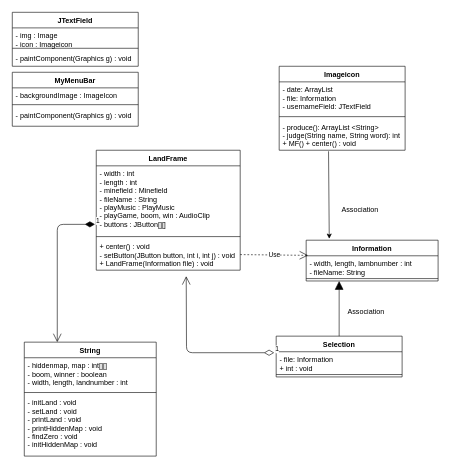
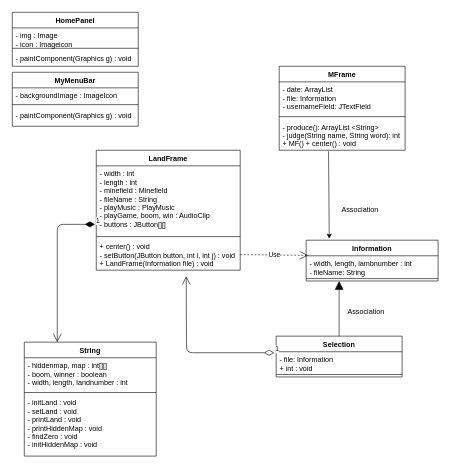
- <mxCell id="20" value="JTextField&#10;" style="swimlane;fontStyle=1;align=center;verticalAlign=top;childLayout=stackLayout;horizontal=1;startSize=26;horizontalStack=0;resizeParent=1;resizeParentMax=0;resizeLast=0;collapsible=1;marginBottom=0;" parent="1" vertex="1"><mxGeometry x="20" y="20" width="210" height="90" as="geometry" /></mxCell>
+ <mxCell id="20" value="HomePanel&#10;" style="swimlane;fontStyle=1;align=center;verticalAlign=top;childLayout=stackLayout;horizontal=1;startSize=26;horizontalStack=0;resizeParent=1;resizeParentMax=0;resizeLast=0;collapsible=1;marginBottom=0;" parent="1" vertex="1"><mxGeometry x="20" y="20" width="210" height="90" as="geometry" /></mxCell>
- <mxCell id="2" value="Imageicon" style="swimlane;fontStyle=1;align=center;verticalAlign=top;childLayout=stackLayout;horizontal=1;startSize=26;horizontalStack=0;resizeParent=1;resizeParentMax=0;resizeLast=0;collapsible=1;marginBottom=0;" parent="1" vertex="1"><mxGeometry x="465" y="110" width="210" height="140" as="geometry" /></mxCell>
+ <mxCell id="2" value="MFrame" style="swimlane;fontStyle=1;align=center;verticalAlign=top;childLayout=stackLayout;horizontal=1;startSize=26;horizontalStack=0;resizeParent=1;resizeParentMax=0;resizeLast=0;collapsible=1;marginBottom=0;" parent="1" vertex="1"><mxGeometry x="465" y="110" width="210" height="140" as="geometry" /></mxCell>
